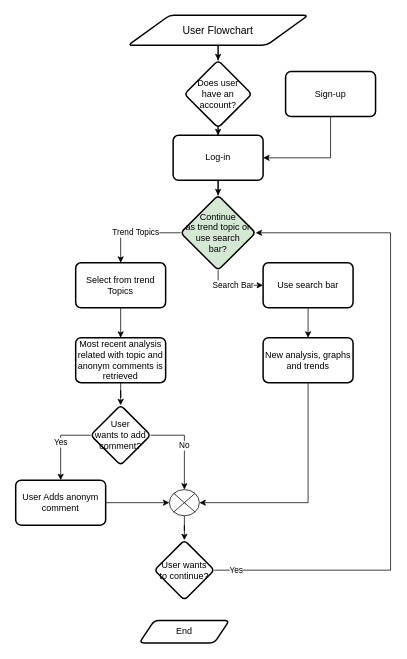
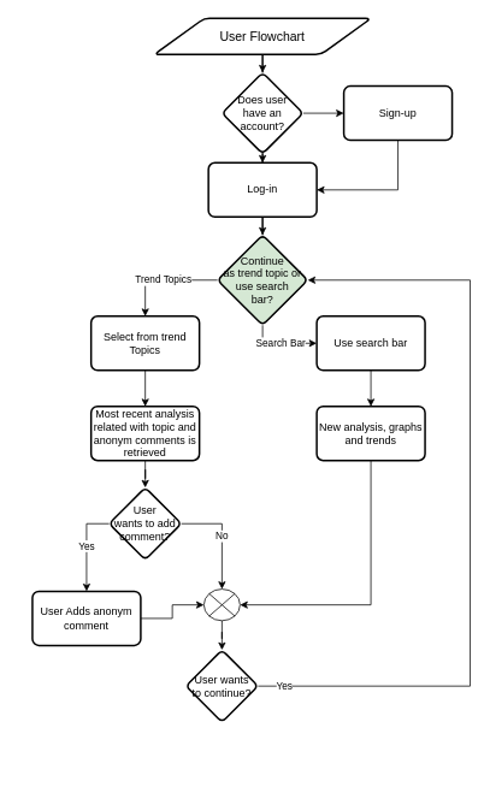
+ <mxCell id="5" value="" style="edgeStyle=orthogonalEdgeStyle;rounded=0;orthogonalLoop=1;jettySize=auto;html=1;" edge="1" parent="1" source="6" target="10"><mxGeometry relative="1" as="geometry" /></mxCell>
- <mxCell id="26" value="User Adds anonym comment" style="whiteSpace=wrap;html=1;rounded=1;strokeWidth=2;arcSize=12;" vertex="1" parent="1"><mxGeometry x="20" y="640" width="120" height="60" as="geometry" /></mxCell>
+ <mxCell id="26" value="User Adds anonym comment" style="whiteSpace=wrap;html=1;rounded=1;strokeWidth=2;arcSize=12;" vertex="1" parent="1"><mxGeometry x="35" y="655" width="120" height="60" as="geometry" /></mxCell>
- <mxCell id="31" value="End" style="shape=parallelogram;perimeter=parallelogramPerimeter;whiteSpace=wrap;html=1;fixedSize=1;rounded=1;strokeWidth=2;arcSize=12;" vertex="1" parent="1"><mxGeometry x="185" y="827" width="120" height="30" as="geometry" /></mxCell>
